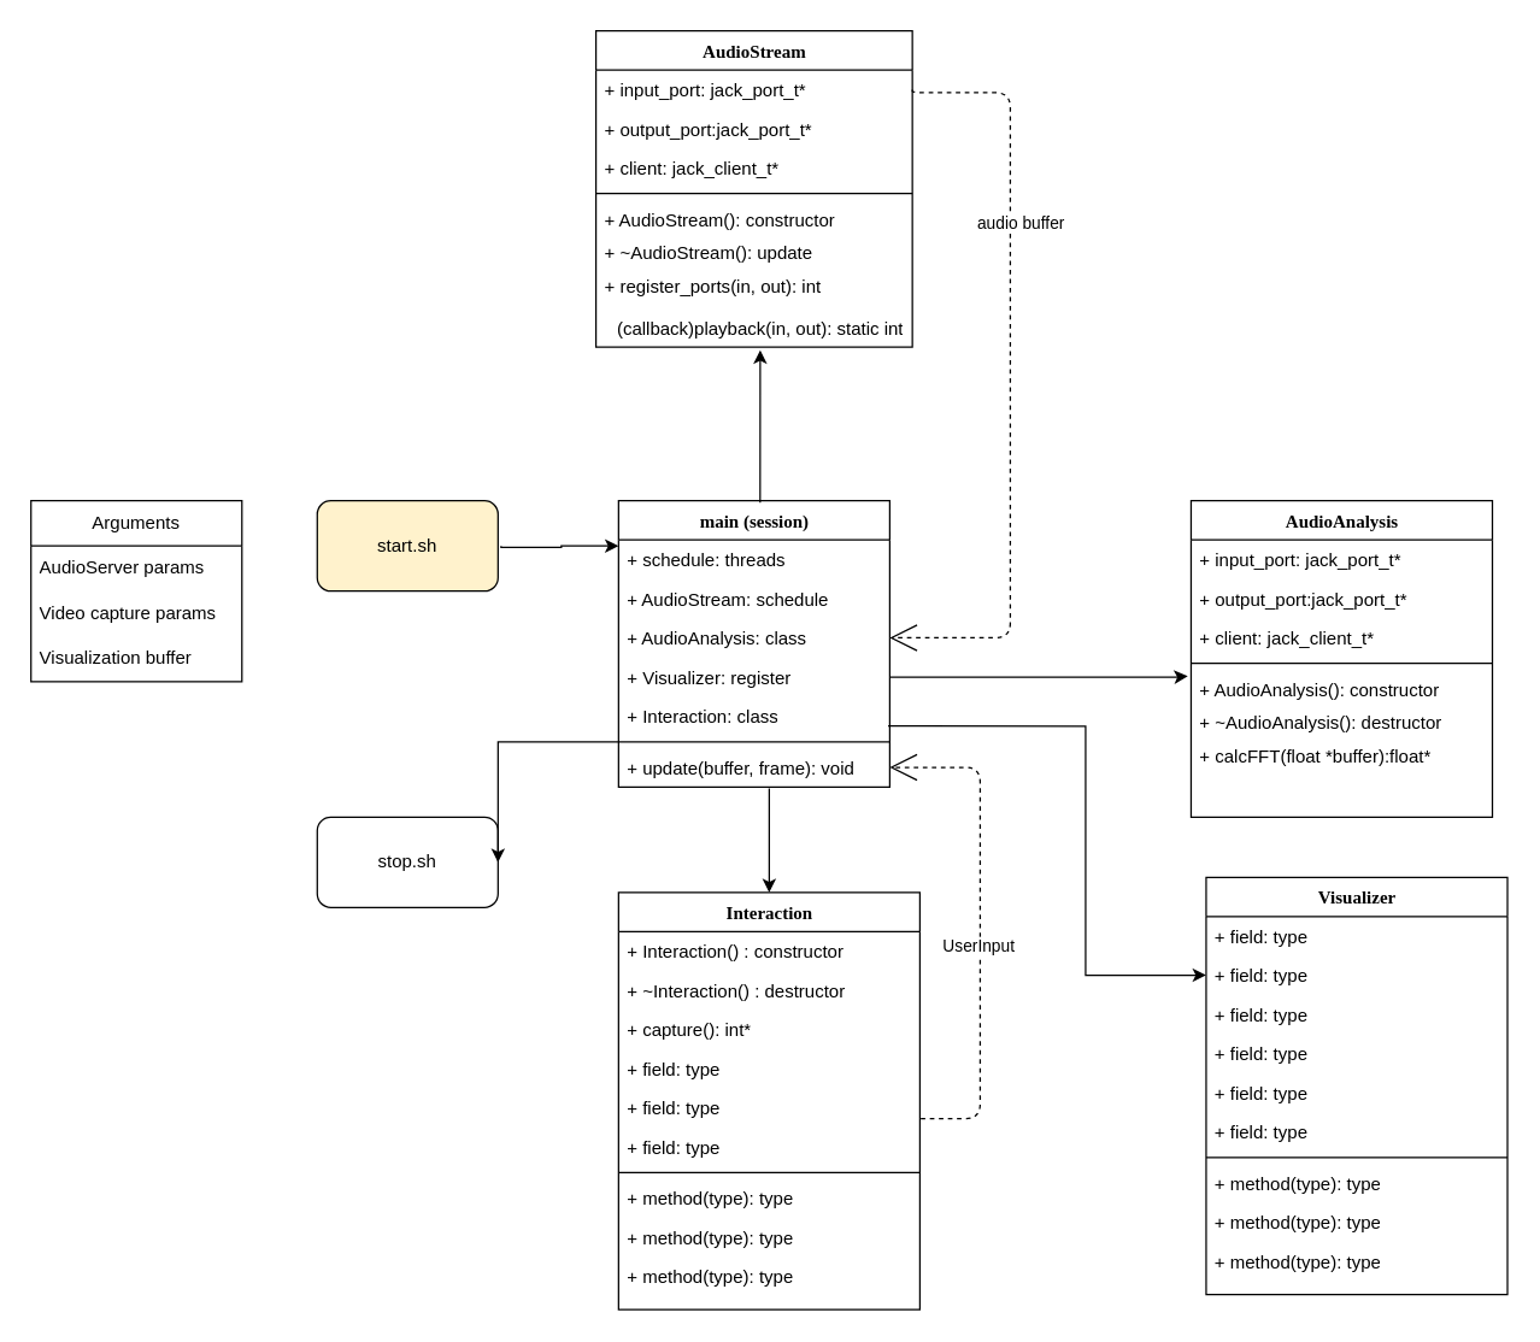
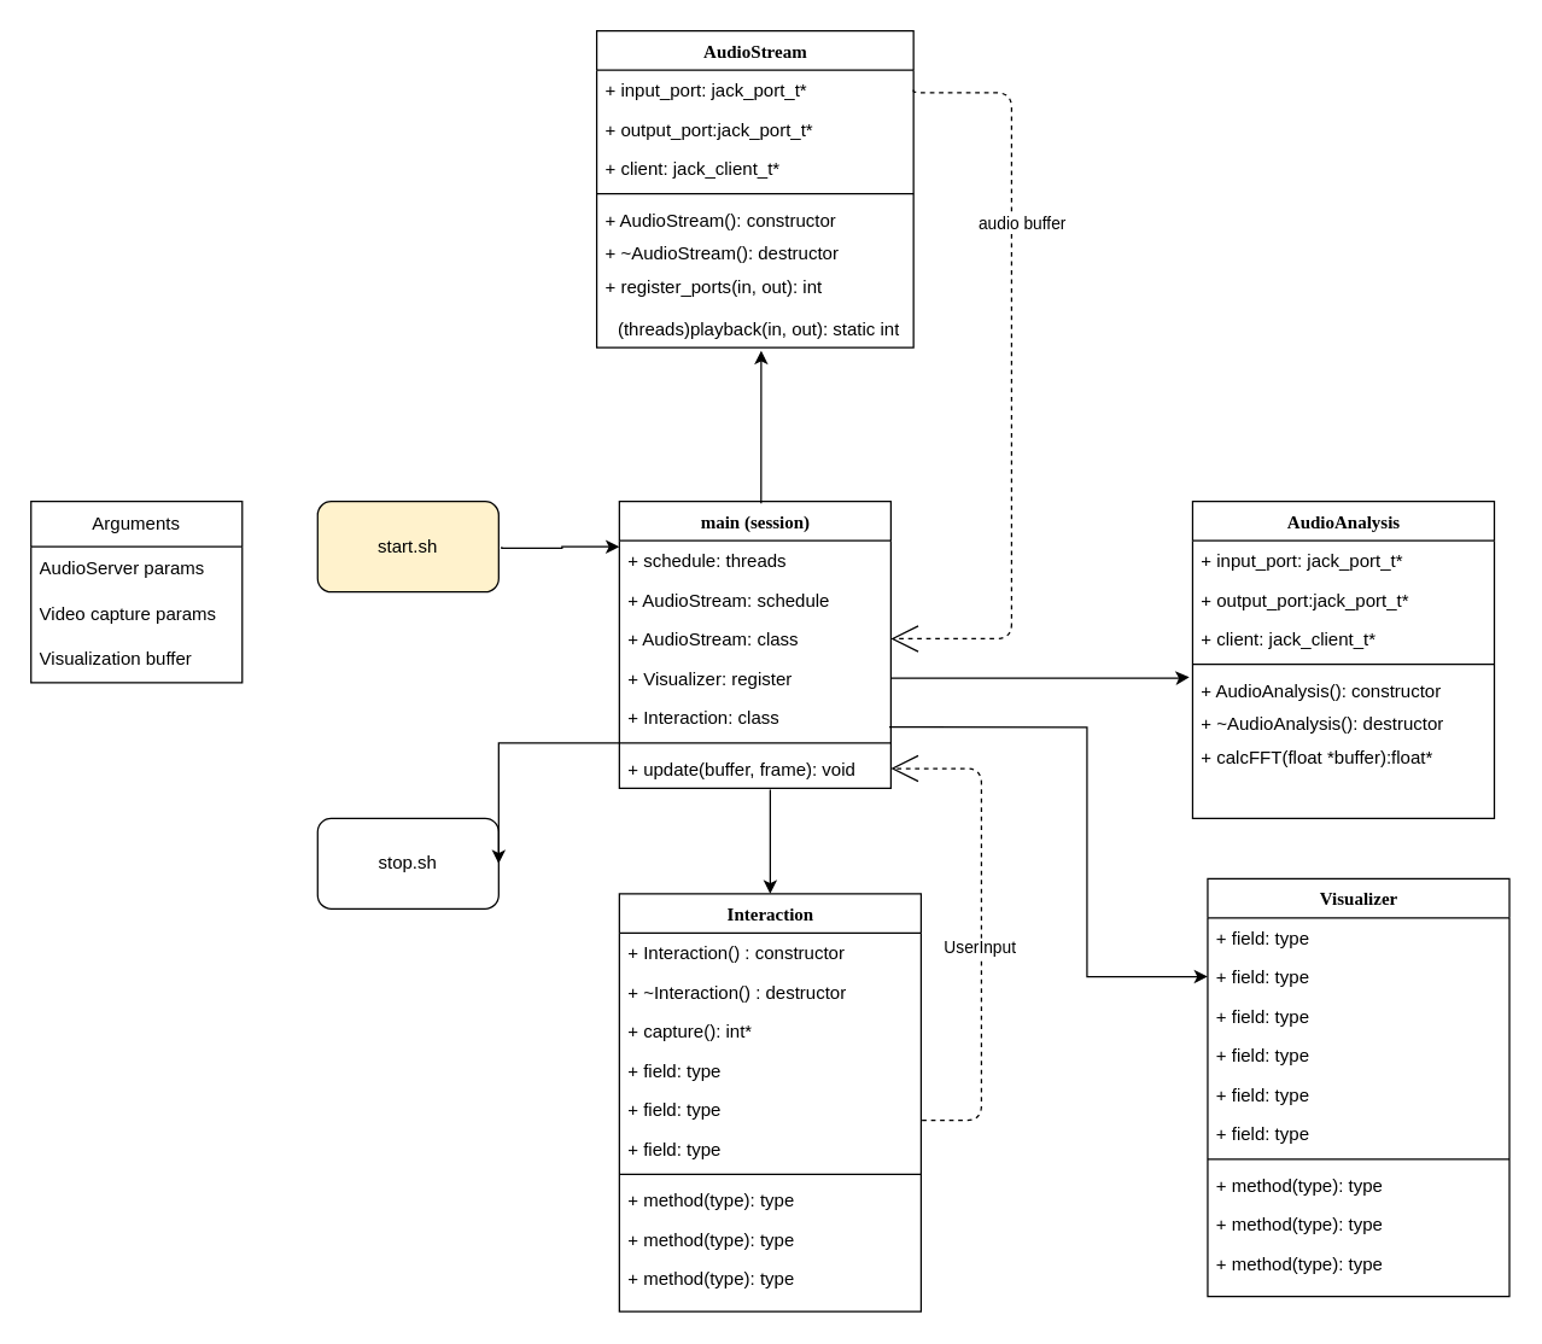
- <mxCell id="27" value="+ ~AudioStream(): update" style="text;html=1;strokeColor=none;fillColor=none;align=left;verticalAlign=top;spacingLeft=4;spacingRight=4;whiteSpace=wrap;overflow=hidden;rotatable=0;points=[[0,0.5],[1,0.5]];portConstraint=eastwest;" vertex="1" parent="21"><mxGeometry y="134" width="210" height="22" as="geometry" /></mxCell>
+ <mxCell id="27" value="+ ~AudioStream(): destructor" style="text;html=1;strokeColor=none;fillColor=none;align=left;verticalAlign=top;spacingLeft=4;spacingRight=4;whiteSpace=wrap;overflow=hidden;rotatable=0;points=[[0,0.5],[1,0.5]];portConstraint=eastwest;" vertex="1" parent="21"><mxGeometry y="134" width="210" height="22" as="geometry" /></mxCell>
- <mxCell id="48" value="&amp;nbsp;(callback)playback(in, out): static int" style="text;html=1;strokeColor=none;fillColor=none;align=left;verticalAlign=top;spacingLeft=4;spacingRight=4;whiteSpace=wrap;overflow=hidden;rotatable=0;points=[[0,0.5],[1,0.5]];portConstraint=eastwest;" vertex="1" parent="1"><mxGeometry x="400" y="204" width="210" height="18" as="geometry" /></mxCell>
+ <mxCell id="48" value="&amp;nbsp;(threads)playback(in, out): static int" style="text;html=1;strokeColor=none;fillColor=none;align=left;verticalAlign=top;spacingLeft=4;spacingRight=4;whiteSpace=wrap;overflow=hidden;rotatable=0;points=[[0,0.5],[1,0.5]];portConstraint=eastwest;" vertex="1" parent="1"><mxGeometry x="400" y="204" width="210" height="18" as="geometry" /></mxCell>
- <mxCell id="5" value="+ AudioAnalysis: class" style="text;html=1;strokeColor=none;fillColor=none;align=left;verticalAlign=top;spacingLeft=4;spacingRight=4;whiteSpace=wrap;overflow=hidden;rotatable=0;points=[[0,0.5],[1,0.5]];portConstraint=eastwest;" vertex="1" parent="2"><mxGeometry y="78" width="180" height="26" as="geometry" /></mxCell>
+ <mxCell id="5" value="+ AudioStream: class" style="text;html=1;strokeColor=none;fillColor=none;align=left;verticalAlign=top;spacingLeft=4;spacingRight=4;whiteSpace=wrap;overflow=hidden;rotatable=0;points=[[0,0.5],[1,0.5]];portConstraint=eastwest;" vertex="1" parent="2"><mxGeometry y="78" width="180" height="26" as="geometry" /></mxCell>
